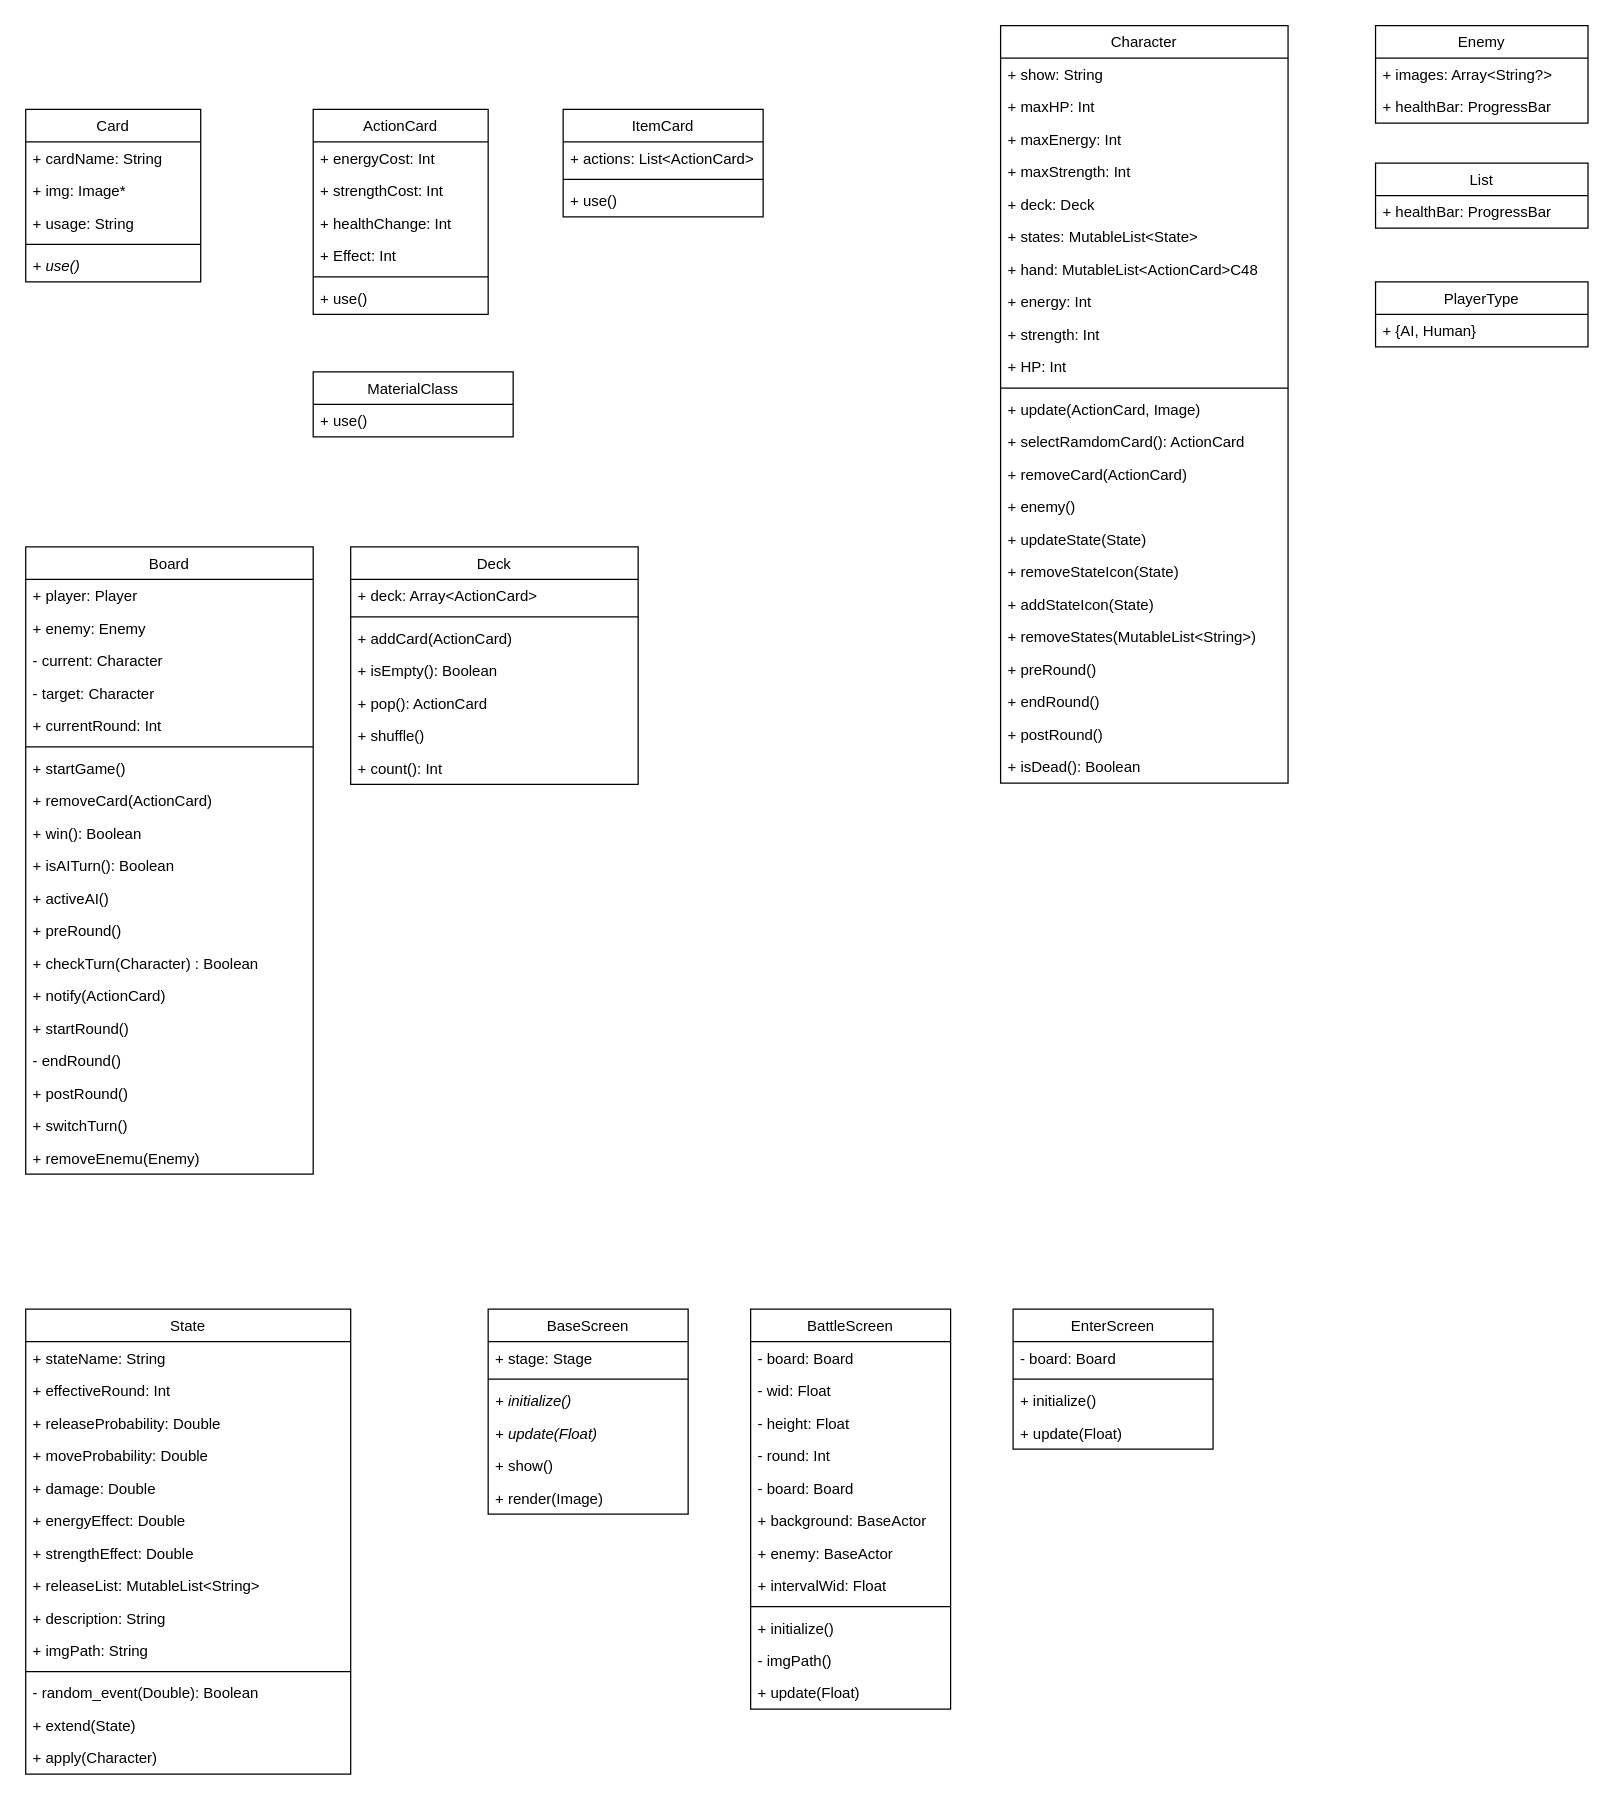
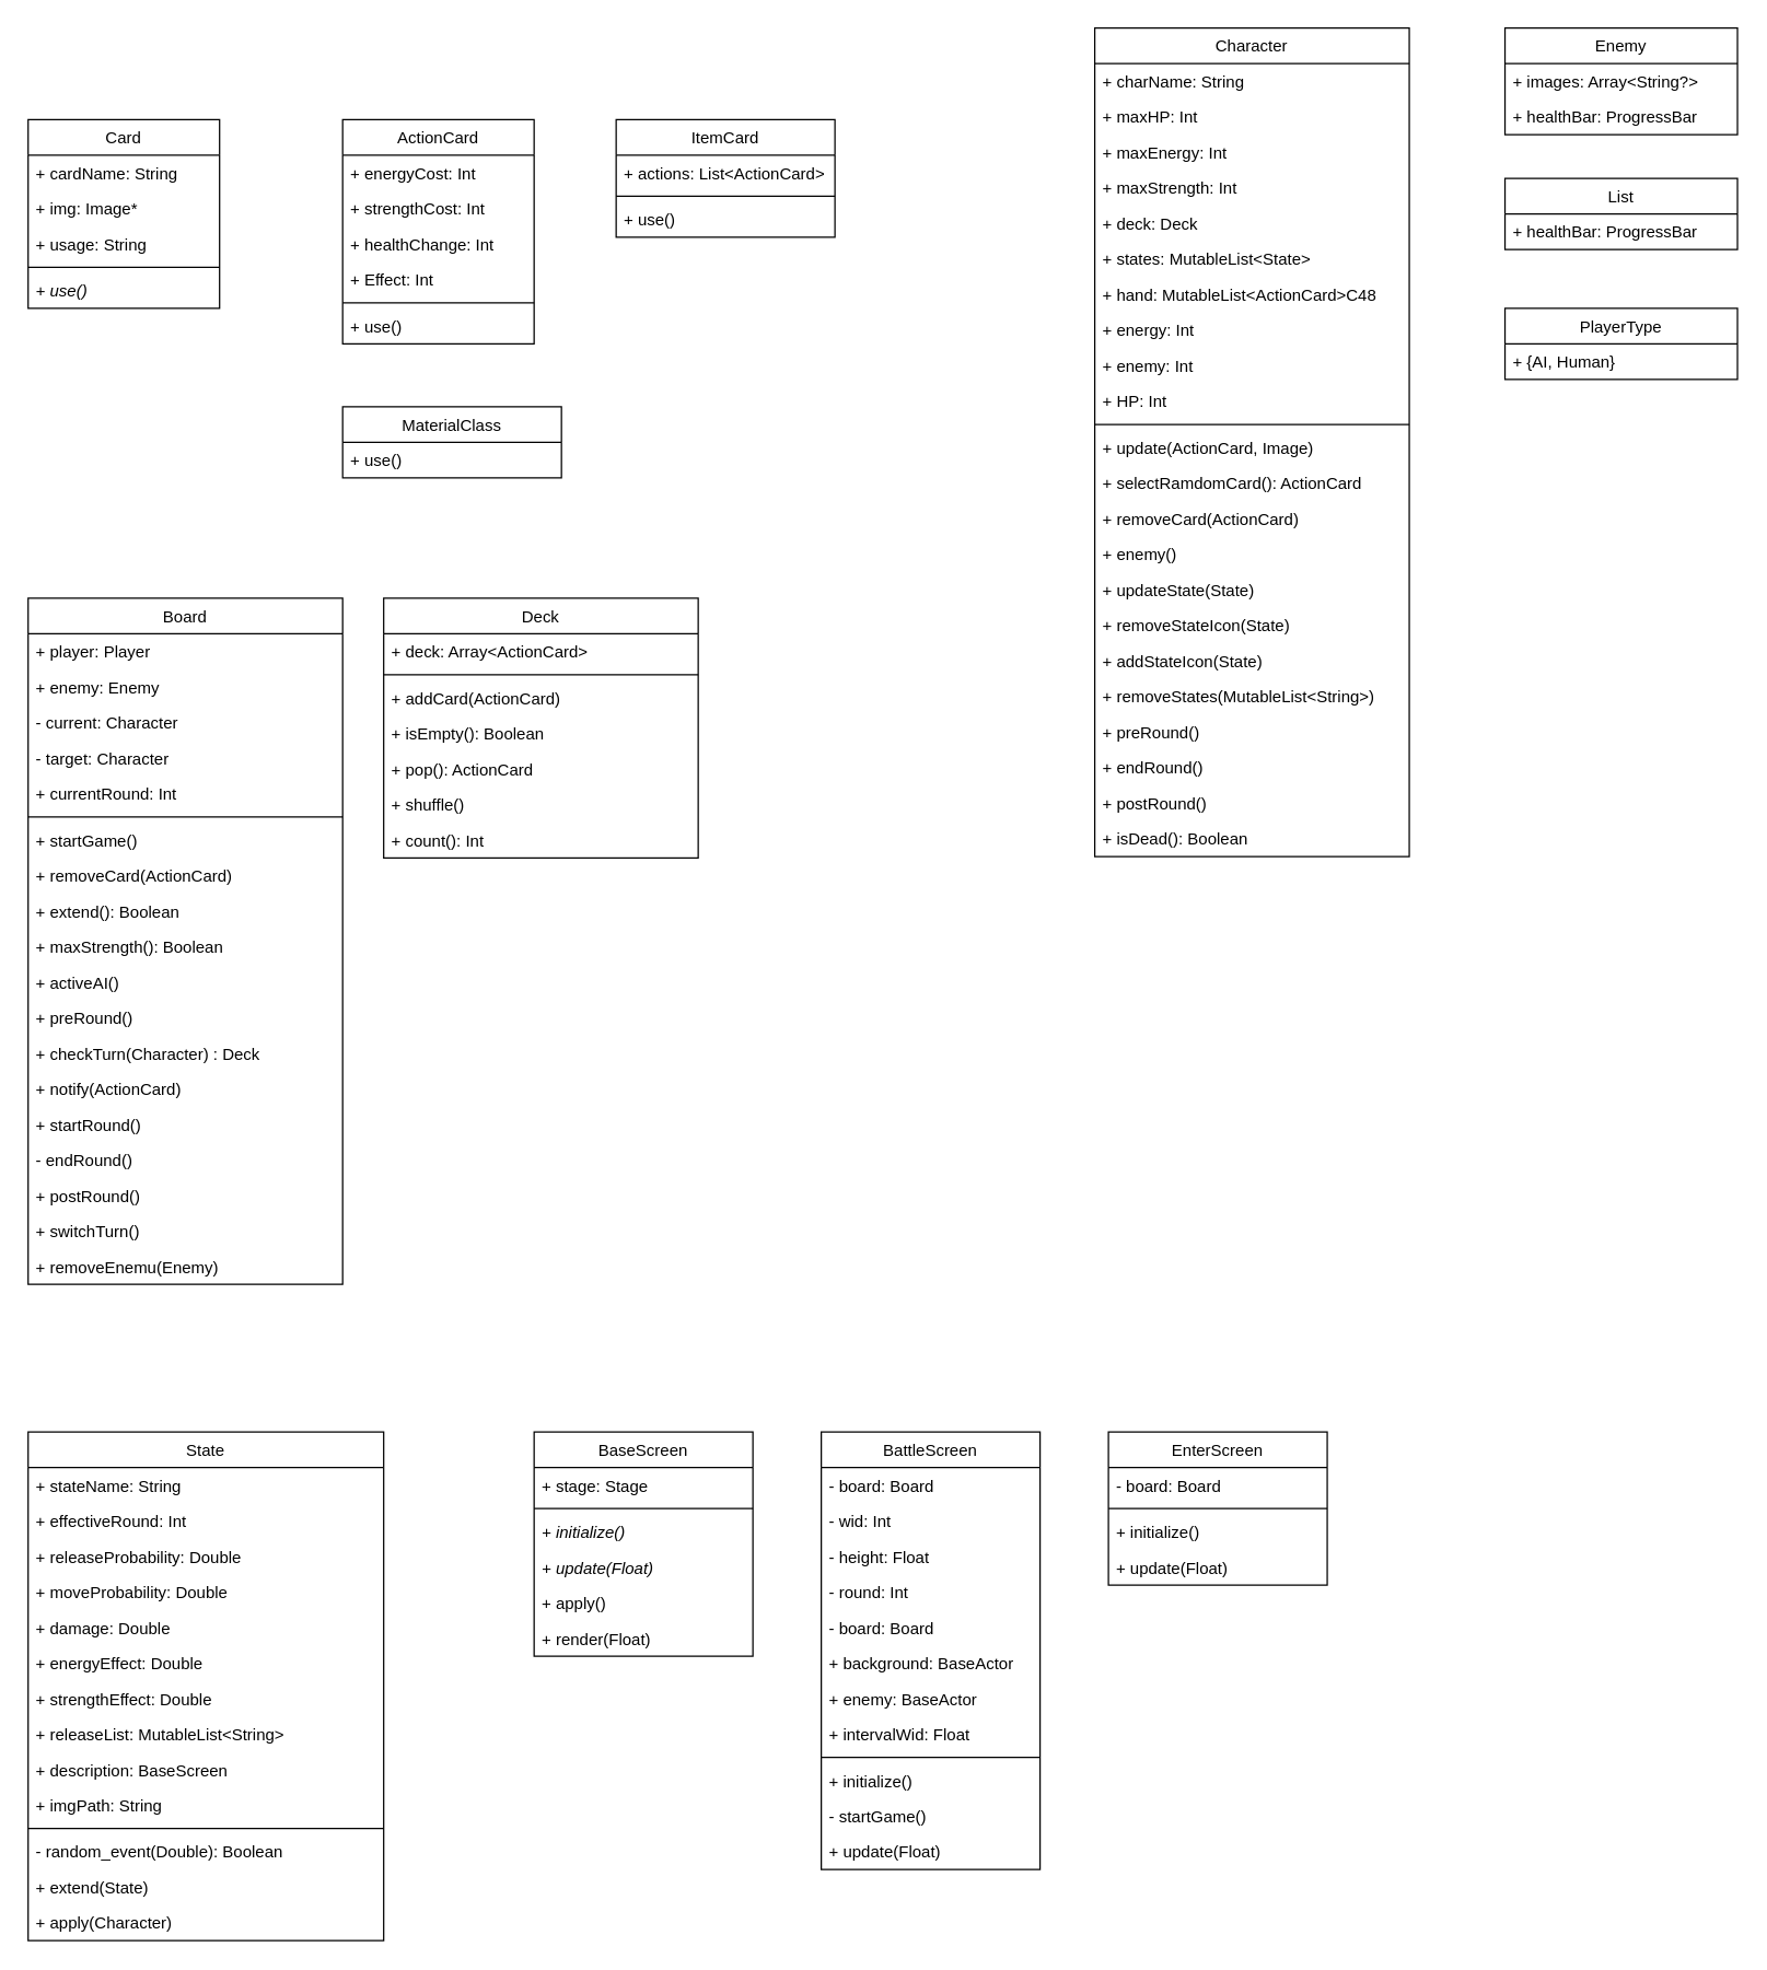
- <mxCell id="42" value="+ show: String" style="text;strokeColor=none;fillColor=none;align=left;verticalAlign=top;spacingLeft=4;spacingRight=4;overflow=hidden;rotatable=0;points=[[0,0.5],[1,0.5]];portConstraint=eastwest;" vertex="1" parent="41"><mxGeometry y="26" width="230" height="26" as="geometry" /></mxCell>
+ <mxCell id="42" value="+ charName: String" style="text;strokeColor=none;fillColor=none;align=left;verticalAlign=top;spacingLeft=4;spacingRight=4;overflow=hidden;rotatable=0;points=[[0,0.5],[1,0.5]];portConstraint=eastwest;" vertex="1" parent="41"><mxGeometry y="26" width="230" height="26" as="geometry" /></mxCell>
- <mxCell id="50" value="+ strength: Int" style="text;strokeColor=none;fillColor=none;align=left;verticalAlign=top;spacingLeft=4;spacingRight=4;overflow=hidden;rotatable=0;points=[[0,0.5],[1,0.5]];portConstraint=eastwest;" vertex="1" parent="41"><mxGeometry y="234" width="230" height="26" as="geometry" /></mxCell>
+ <mxCell id="50" value="+ enemy: Int" style="text;strokeColor=none;fillColor=none;align=left;verticalAlign=top;spacingLeft=4;spacingRight=4;overflow=hidden;rotatable=0;points=[[0,0.5],[1,0.5]];portConstraint=eastwest;" vertex="1" parent="41"><mxGeometry y="234" width="230" height="26" as="geometry" /></mxCell>
- <mxCell id="30" value="+ win(): Boolean" style="text;strokeColor=none;fillColor=none;align=left;verticalAlign=top;spacingLeft=4;spacingRight=4;overflow=hidden;rotatable=0;points=[[0,0.5],[1,0.5]];portConstraint=eastwest;" vertex="1" parent="21"><mxGeometry y="216" width="230" height="26" as="geometry" /></mxCell>
+ <mxCell id="30" value="+ extend(): Boolean" style="text;strokeColor=none;fillColor=none;align=left;verticalAlign=top;spacingLeft=4;spacingRight=4;overflow=hidden;rotatable=0;points=[[0,0.5],[1,0.5]];portConstraint=eastwest;" vertex="1" parent="21"><mxGeometry y="216" width="230" height="26" as="geometry" /></mxCell>
- <mxCell id="31" value="+ isAITurn(): Boolean" style="text;strokeColor=none;fillColor=none;align=left;verticalAlign=top;spacingLeft=4;spacingRight=4;overflow=hidden;rotatable=0;points=[[0,0.5],[1,0.5]];portConstraint=eastwest;" vertex="1" parent="21"><mxGeometry y="242" width="230" height="26" as="geometry" /></mxCell>
+ <mxCell id="31" value="+ maxStrength(): Boolean" style="text;strokeColor=none;fillColor=none;align=left;verticalAlign=top;spacingLeft=4;spacingRight=4;overflow=hidden;rotatable=0;points=[[0,0.5],[1,0.5]];portConstraint=eastwest;" vertex="1" parent="21"><mxGeometry y="242" width="230" height="26" as="geometry" /></mxCell>
- <mxCell id="34" value="+ checkTurn(Character) : Boolean" style="text;strokeColor=none;fillColor=none;align=left;verticalAlign=top;spacingLeft=4;spacingRight=4;overflow=hidden;rotatable=0;points=[[0,0.5],[1,0.5]];portConstraint=eastwest;" vertex="1" parent="21"><mxGeometry y="320" width="230" height="26" as="geometry" /></mxCell>
+ <mxCell id="34" value="+ checkTurn(Character) : Deck" style="text;strokeColor=none;fillColor=none;align=left;verticalAlign=top;spacingLeft=4;spacingRight=4;overflow=hidden;rotatable=0;points=[[0,0.5],[1,0.5]];portConstraint=eastwest;" vertex="1" parent="21"><mxGeometry y="320" width="230" height="26" as="geometry" /></mxCell>
- <mxCell id="104" value="- wid: Float" style="text;strokeColor=none;fillColor=none;align=left;verticalAlign=top;spacingLeft=4;spacingRight=4;overflow=hidden;rotatable=0;points=[[0,0.5],[1,0.5]];portConstraint=eastwest;" vertex="1" parent="102"><mxGeometry y="52" width="160" height="26" as="geometry" /></mxCell>
+ <mxCell id="104" value="- wid: Int" style="text;strokeColor=none;fillColor=none;align=left;verticalAlign=top;spacingLeft=4;spacingRight=4;overflow=hidden;rotatable=0;points=[[0,0.5],[1,0.5]];portConstraint=eastwest;" vertex="1" parent="102"><mxGeometry y="52" width="160" height="26" as="geometry" /></mxCell>
- <mxCell id="100" value="+ show()" style="text;strokeColor=none;fillColor=none;align=left;verticalAlign=top;spacingLeft=4;spacingRight=4;overflow=hidden;rotatable=0;points=[[0,0.5],[1,0.5]];portConstraint=eastwest;fontStyle=0" vertex="1" parent="95"><mxGeometry y="112" width="160" height="26" as="geometry" /></mxCell>
+ <mxCell id="100" value="+ apply()" style="text;strokeColor=none;fillColor=none;align=left;verticalAlign=top;spacingLeft=4;spacingRight=4;overflow=hidden;rotatable=0;points=[[0,0.5],[1,0.5]];portConstraint=eastwest;fontStyle=0" vertex="1" parent="95"><mxGeometry y="112" width="160" height="26" as="geometry" /></mxCell>
- <mxCell id="101" value="+ render(Image)" style="text;strokeColor=none;fillColor=none;align=left;verticalAlign=top;spacingLeft=4;spacingRight=4;overflow=hidden;rotatable=0;points=[[0,0.5],[1,0.5]];portConstraint=eastwest;fontStyle=0" vertex="1" parent="95"><mxGeometry y="138" width="160" height="26" as="geometry" /></mxCell>
+ <mxCell id="101" value="+ render(Float)" style="text;strokeColor=none;fillColor=none;align=left;verticalAlign=top;spacingLeft=4;spacingRight=4;overflow=hidden;rotatable=0;points=[[0,0.5],[1,0.5]];portConstraint=eastwest;fontStyle=0" vertex="1" parent="95"><mxGeometry y="138" width="160" height="26" as="geometry" /></mxCell>
- <mxCell id="89" value="+ description: String" style="text;strokeColor=none;fillColor=none;align=left;verticalAlign=top;spacingLeft=4;spacingRight=4;overflow=hidden;rotatable=0;points=[[0,0.5],[1,0.5]];portConstraint=eastwest;" vertex="1" parent="80"><mxGeometry y="234" width="260" height="26" as="geometry" /></mxCell>
+ <mxCell id="89" value="+ description: BaseScreen" style="text;strokeColor=none;fillColor=none;align=left;verticalAlign=top;spacingLeft=4;spacingRight=4;overflow=hidden;rotatable=0;points=[[0,0.5],[1,0.5]];portConstraint=eastwest;" vertex="1" parent="80"><mxGeometry y="234" width="260" height="26" as="geometry" /></mxCell>
- <mxCell id="113" value="- imgPath()" style="text;strokeColor=none;fillColor=none;align=left;verticalAlign=top;spacingLeft=4;spacingRight=4;overflow=hidden;rotatable=0;points=[[0,0.5],[1,0.5]];portConstraint=eastwest;fontStyle=0" vertex="1" parent="102"><mxGeometry y="268" width="160" height="26" as="geometry" /></mxCell>
+ <mxCell id="113" value="- startGame()" style="text;strokeColor=none;fillColor=none;align=left;verticalAlign=top;spacingLeft=4;spacingRight=4;overflow=hidden;rotatable=0;points=[[0,0.5],[1,0.5]];portConstraint=eastwest;fontStyle=0" vertex="1" parent="102"><mxGeometry y="268" width="160" height="26" as="geometry" /></mxCell>
